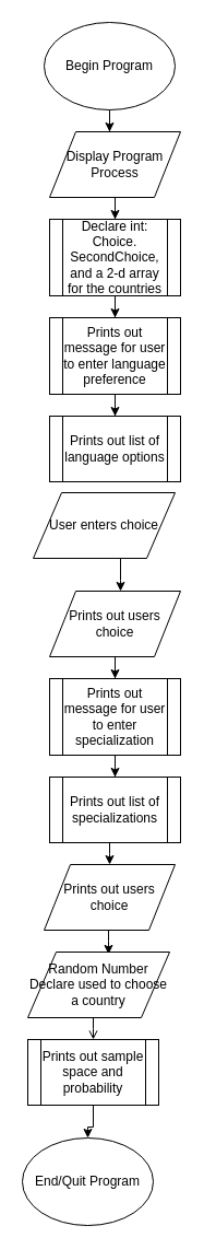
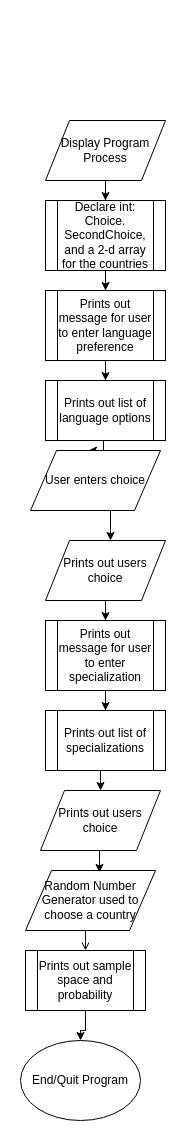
- <mxCell id="3" value="Begin Program" style="ellipse;whiteSpace=wrap;html=1;" vertex="1" parent="1"><mxGeometry x="40" y="20" width="120" height="80" as="geometry" /></mxCell>
- <mxCell id="2" value="" style="edgeStyle=orthogonalEdgeStyle;rounded=0;orthogonalLoop=1;jettySize=auto;html=1;entryX=0.458;entryY=0;entryDx=0;entryDy=0;entryPerimeter=0;" edge="1" parent="1" source="3" target="5"><mxGeometry relative="1" as="geometry"><Array as="points" /></mxGeometry></mxCell>
+ <mxCell id="10" style="edgeStyle=orthogonalEdgeStyle;rounded=0;orthogonalLoop=1;jettySize=auto;html=1;entryX=0.446;entryY=0;entryDx=0;entryDy=0;entryPerimeter=0;" edge="1" parent="1" source="11" target="13"><mxGeometry relative="1" as="geometry"><Array as="points"><mxPoint x="103" y="450" /><mxPoint x="103" y="450" /></Array></mxGeometry></mxCell>
- <mxCell id="23" value="Random Number Declare used to choose a country" style="shape=parallelogram;perimeter=parallelogramPerimeter;whiteSpace=wrap;html=1;" vertex="1" parent="1"><mxGeometry x="25" y="870" width="130" height="60" as="geometry" /></mxCell>
+ <mxCell id="23" value="Random Number Generator used to choose a country" style="shape=parallelogram;perimeter=parallelogramPerimeter;whiteSpace=wrap;html=1;" vertex="1" parent="1"><mxGeometry x="25" y="870" width="130" height="60" as="geometry" /></mxCell>
